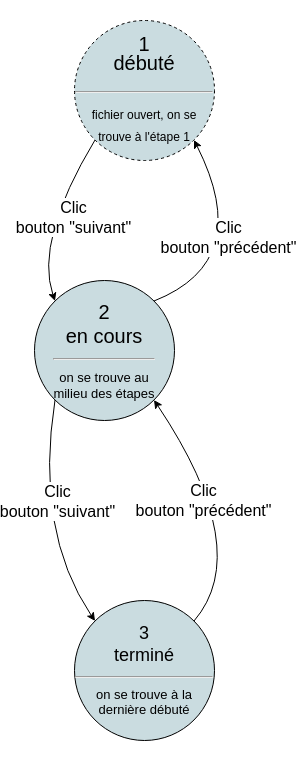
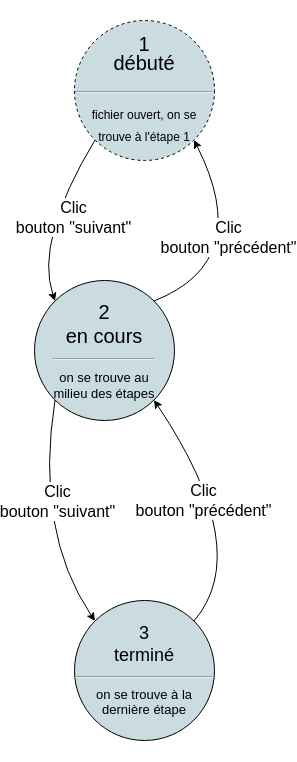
- <mxCell id="4" value="&lt;font&gt;&lt;span style=&quot;font-size: 18px&quot;&gt;3&lt;/span&gt;&lt;br&gt;&lt;span style=&quot;font-size: 18px&quot;&gt;terminé&lt;/span&gt;&lt;br&gt;&lt;hr style=&quot;font-size: 18px&quot;&gt;&lt;font style=&quot;font-size: 13px&quot;&gt;on se trouve à la dernière débuté&lt;/font&gt;&lt;/font&gt;" style="ellipse;whiteSpace=wrap;html=1;aspect=fixed;fillColor=#CADCE0;" parent="1" vertex="1"><mxGeometry x="60" y="600" width="140" height="140" as="geometry" /></mxCell>
+ <mxCell id="4" value="&lt;font&gt;&lt;span style=&quot;font-size: 18px&quot;&gt;3&lt;/span&gt;&lt;br&gt;&lt;span style=&quot;font-size: 18px&quot;&gt;terminé&lt;/span&gt;&lt;br&gt;&lt;hr style=&quot;font-size: 18px&quot;&gt;&lt;font style=&quot;font-size: 13px&quot;&gt;on se trouve à la dernière étape&lt;/font&gt;&lt;/font&gt;" style="ellipse;whiteSpace=wrap;html=1;aspect=fixed;fillColor=#CADCE0;" parent="1" vertex="1"><mxGeometry x="60" y="600" width="140" height="140" as="geometry" /></mxCell>
